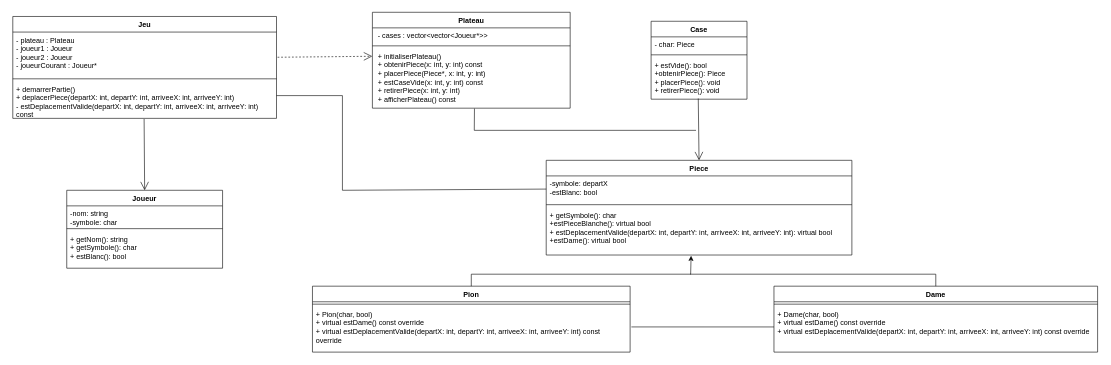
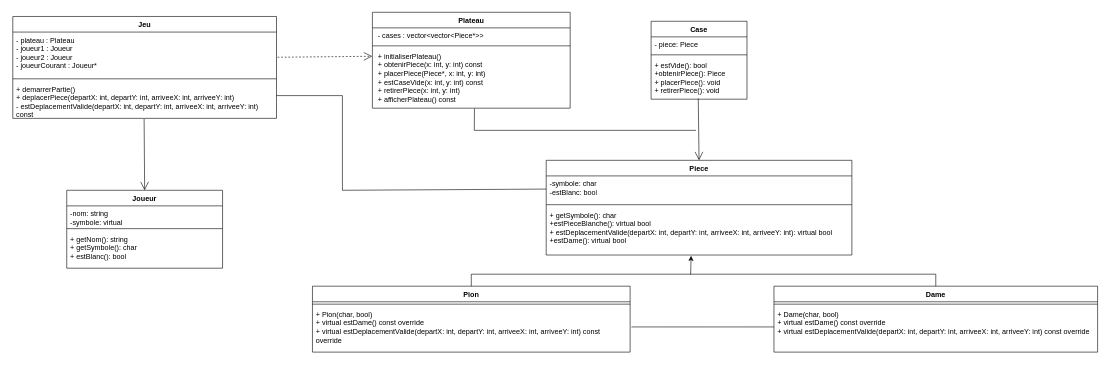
- <mxCell id="7" value="&amp;nbsp;- cases : vector&amp;lt;vector&amp;lt;Joueur*&amp;gt;&amp;gt;" style="text;strokeColor=none;fillColor=none;align=left;verticalAlign=top;spacingLeft=4;spacingRight=4;overflow=hidden;rotatable=0;points=[[0,0.5],[1,0.5]];portConstraint=eastwest;whiteSpace=wrap;html=1;" parent="6" vertex="1"><mxGeometry y="26" width="330" height="26" as="geometry" /></mxCell>
+ <mxCell id="7" value="&amp;nbsp;- cases : vector&amp;lt;vector&amp;lt;Piece*&amp;gt;&amp;gt;" style="text;strokeColor=none;fillColor=none;align=left;verticalAlign=top;spacingLeft=4;spacingRight=4;overflow=hidden;rotatable=0;points=[[0,0.5],[1,0.5]];portConstraint=eastwest;whiteSpace=wrap;html=1;" parent="6" vertex="1"><mxGeometry y="26" width="330" height="26" as="geometry" /></mxCell>
- <mxCell id="19" value="- char: Piece" style="text;strokeColor=none;fillColor=none;align=left;verticalAlign=top;spacingLeft=4;spacingRight=4;overflow=hidden;rotatable=0;points=[[0,0.5],[1,0.5]];portConstraint=eastwest;whiteSpace=wrap;html=1;" vertex="1" parent="18"><mxGeometry y="26" width="160" height="26" as="geometry" /></mxCell>
+ <mxCell id="19" value="- piece: Piece" style="text;strokeColor=none;fillColor=none;align=left;verticalAlign=top;spacingLeft=4;spacingRight=4;overflow=hidden;rotatable=0;points=[[0,0.5],[1,0.5]];portConstraint=eastwest;whiteSpace=wrap;html=1;" vertex="1" parent="18"><mxGeometry y="26" width="160" height="26" as="geometry" /></mxCell>
- <mxCell id="11" value="&lt;div&gt;-symbole: departX&lt;/div&gt;&lt;div&gt;-estBlanc: bool&lt;br&gt;&lt;/div&gt;" style="text;strokeColor=none;fillColor=none;align=left;verticalAlign=top;spacingLeft=4;spacingRight=4;overflow=hidden;rotatable=0;points=[[0,0.5],[1,0.5]];portConstraint=eastwest;whiteSpace=wrap;html=1;" parent="10" vertex="1"><mxGeometry y="26" width="510" height="44" as="geometry" /></mxCell>
+ <mxCell id="11" value="&lt;div&gt;-symbole: char&lt;/div&gt;&lt;div&gt;-estBlanc: bool&lt;br&gt;&lt;/div&gt;" style="text;strokeColor=none;fillColor=none;align=left;verticalAlign=top;spacingLeft=4;spacingRight=4;overflow=hidden;rotatable=0;points=[[0,0.5],[1,0.5]];portConstraint=eastwest;whiteSpace=wrap;html=1;" parent="10" vertex="1"><mxGeometry y="26" width="510" height="44" as="geometry" /></mxCell>
- <mxCell id="15" value="&lt;div&gt;-nom: string&lt;/div&gt;&lt;div&gt;-symbole: char&lt;br&gt; &lt;/div&gt;" style="text;strokeColor=none;fillColor=none;align=left;verticalAlign=top;spacingLeft=4;spacingRight=4;overflow=hidden;rotatable=0;points=[[0,0.5],[1,0.5]];portConstraint=eastwest;whiteSpace=wrap;html=1;" parent="14" vertex="1"><mxGeometry y="26" width="260" height="34" as="geometry" /></mxCell>
+ <mxCell id="15" value="&lt;div&gt;-nom: string&lt;/div&gt;&lt;div&gt;-symbole: virtual&lt;br&gt; &lt;/div&gt;" style="text;strokeColor=none;fillColor=none;align=left;verticalAlign=top;spacingLeft=4;spacingRight=4;overflow=hidden;rotatable=0;points=[[0,0.5],[1,0.5]];portConstraint=eastwest;whiteSpace=wrap;html=1;" parent="14" vertex="1"><mxGeometry y="26" width="260" height="34" as="geometry" /></mxCell>
